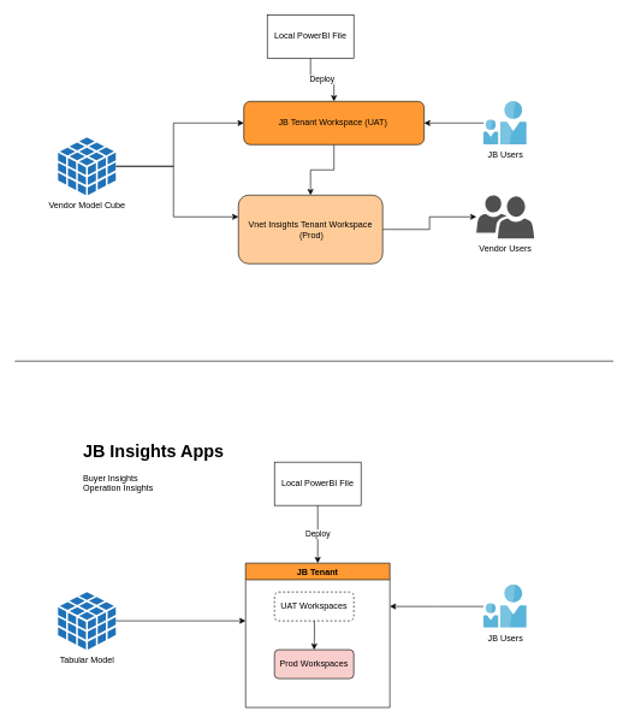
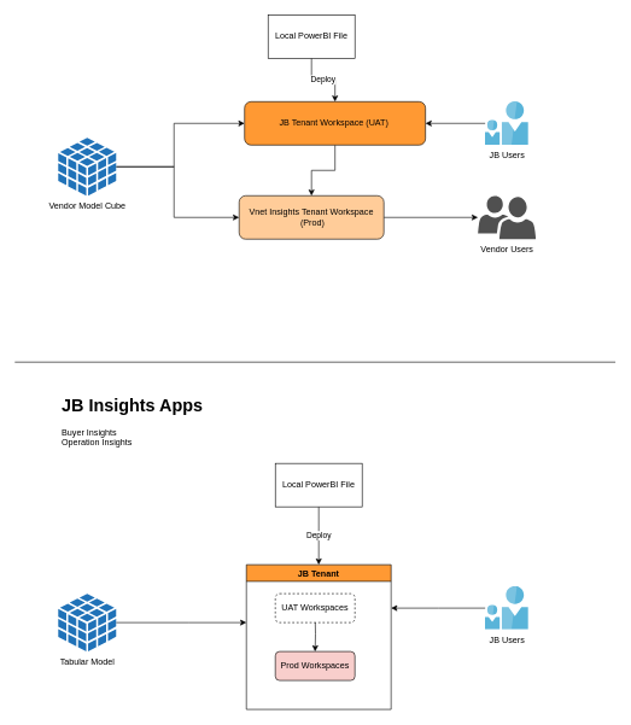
- <mxCell id="5" value="Vnet Insights Tenant Workspace&lt;br&gt;&amp;nbsp;(Prod)" style="rounded=1;whiteSpace=wrap;html=1;fillColor=#FFCC99;" vertex="1" parent="1"><mxGeometry x="330" y="270" width="200" height="95" as="geometry" /></mxCell>
+ <mxCell id="5" value="Vnet Insights Tenant Workspace&lt;br&gt;&amp;nbsp;(Prod)" style="rounded=1;whiteSpace=wrap;html=1;fillColor=#FFCC99;" vertex="1" parent="1"><mxGeometry x="330" y="270" width="200" height="60" as="geometry" /></mxCell>
- <mxCell id="27" value="&lt;h1&gt;JB Insights Apps&lt;/h1&gt;&lt;div&gt;Buyer Insights&lt;/div&gt;&lt;div&gt;Operation Insights&lt;/div&gt;" style="text;html=1;strokeColor=none;fillColor=none;spacing=5;spacingTop=-20;whiteSpace=wrap;overflow=hidden;rounded=0;" vertex="1" parent="1"><mxGeometry x="110" y="605" width="220" height="90" as="geometry" /></mxCell>
+ <mxCell id="27" value="&lt;h1&gt;JB Insights Apps&lt;/h1&gt;&lt;div&gt;Buyer Insights&lt;/div&gt;&lt;div&gt;Operation Insights&lt;/div&gt;" style="text;html=1;strokeColor=none;fillColor=none;spacing=5;spacingTop=-20;whiteSpace=wrap;overflow=hidden;rounded=0;" vertex="1" parent="1"><mxGeometry x="80" y="540" width="220" height="90" as="geometry" /></mxCell>
